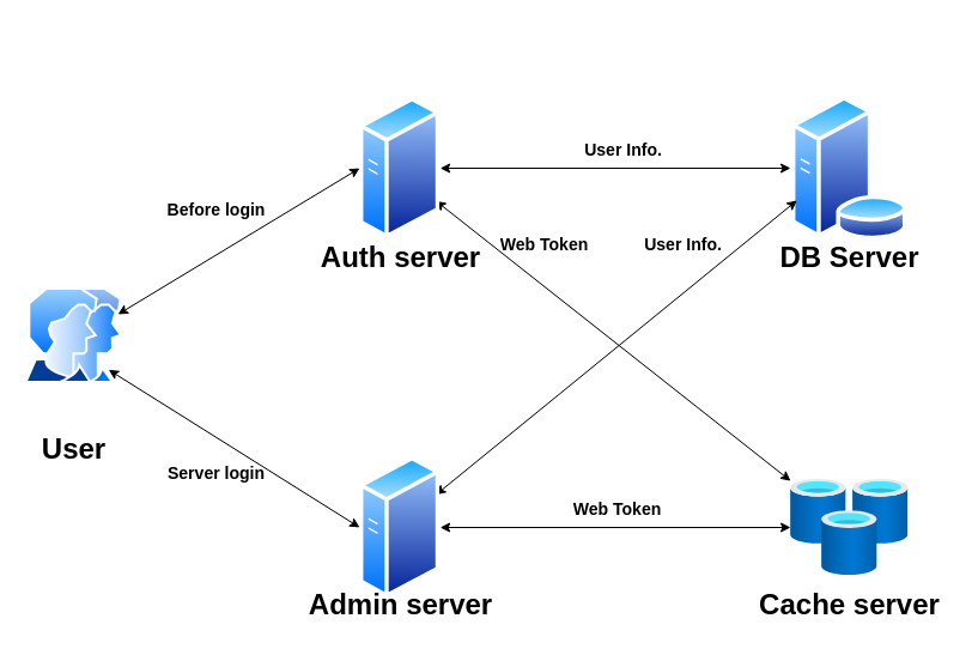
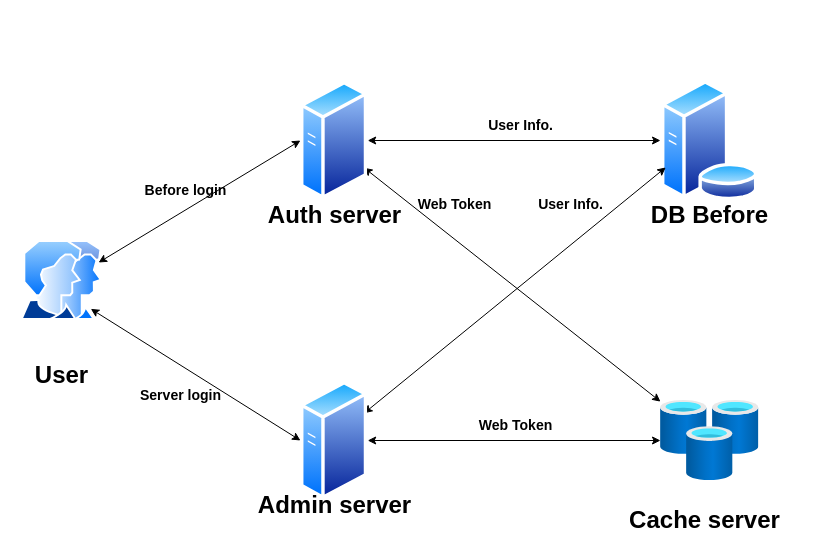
- <mxCell id="22" value="&lt;h3&gt;Before login&lt;/h3&gt;" style="text;html=1;align=center;verticalAlign=middle;resizable=0;points=[];autosize=1;strokeColor=none;fillColor=none;" vertex="1" parent="1"><mxGeometry x="130" y="150" width="100" height="50" as="geometry" /></mxCell>
+ <mxCell id="22" value="&lt;h3&gt;Before login&lt;/h3&gt;" style="text;html=1;align=center;verticalAlign=middle;resizable=0;points=[];autosize=1;strokeColor=none;fillColor=none;" vertex="1" parent="1"><mxGeometry x="135" y="165" width="100" height="50" as="geometry" /></mxCell>
- <mxCell id="18" value="&lt;h1&gt;DB Server&lt;/h1&gt;" style="text;html=1;align=center;verticalAlign=middle;resizable=0;points=[];autosize=1;strokeColor=none;fillColor=none;" vertex="1" parent="1"><mxGeometry x="644.2" y="190" width="130" height="50" as="geometry" /></mxCell>
+ <mxCell id="18" value="&lt;h1&gt;DB Before&lt;/h1&gt;" style="text;html=1;align=center;verticalAlign=middle;resizable=0;points=[];autosize=1;strokeColor=none;fillColor=none;" vertex="1" parent="1"><mxGeometry x="644.2" y="190" width="130" height="50" as="geometry" /></mxCell>
- <mxCell id="19" value="&lt;h1&gt;Cache server&lt;/h1&gt;" style="text;html=1;align=center;verticalAlign=middle;resizable=0;points=[];autosize=1;strokeColor=none;fillColor=none;" vertex="1" parent="1"><mxGeometry x="624.23" y="480" width="170" height="50" as="geometry" /></mxCell>
+ <mxCell id="19" value="&lt;h1&gt;Cache server&lt;/h1&gt;" style="text;html=1;align=center;verticalAlign=middle;resizable=0;points=[];autosize=1;strokeColor=none;fillColor=none;" vertex="1" parent="1"><mxGeometry x="619.23" y="495" width="170" height="50" as="geometry" /></mxCell>
